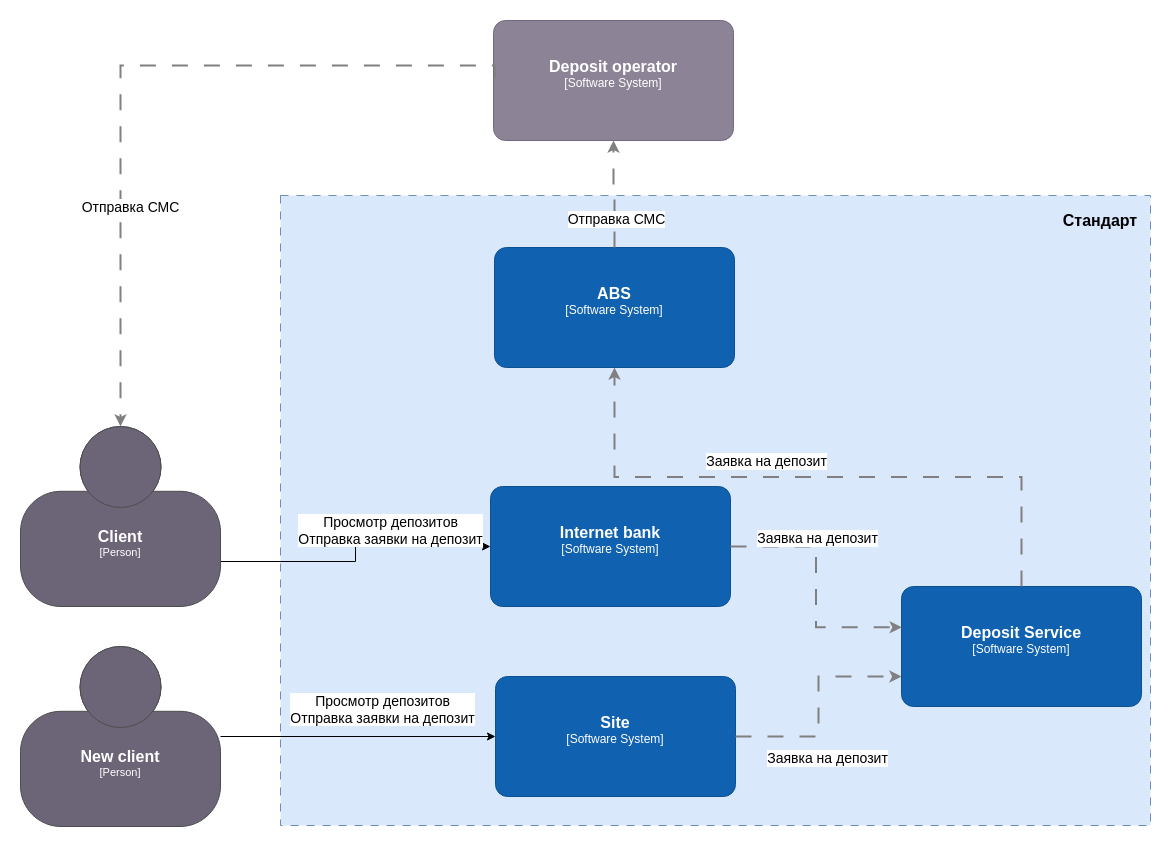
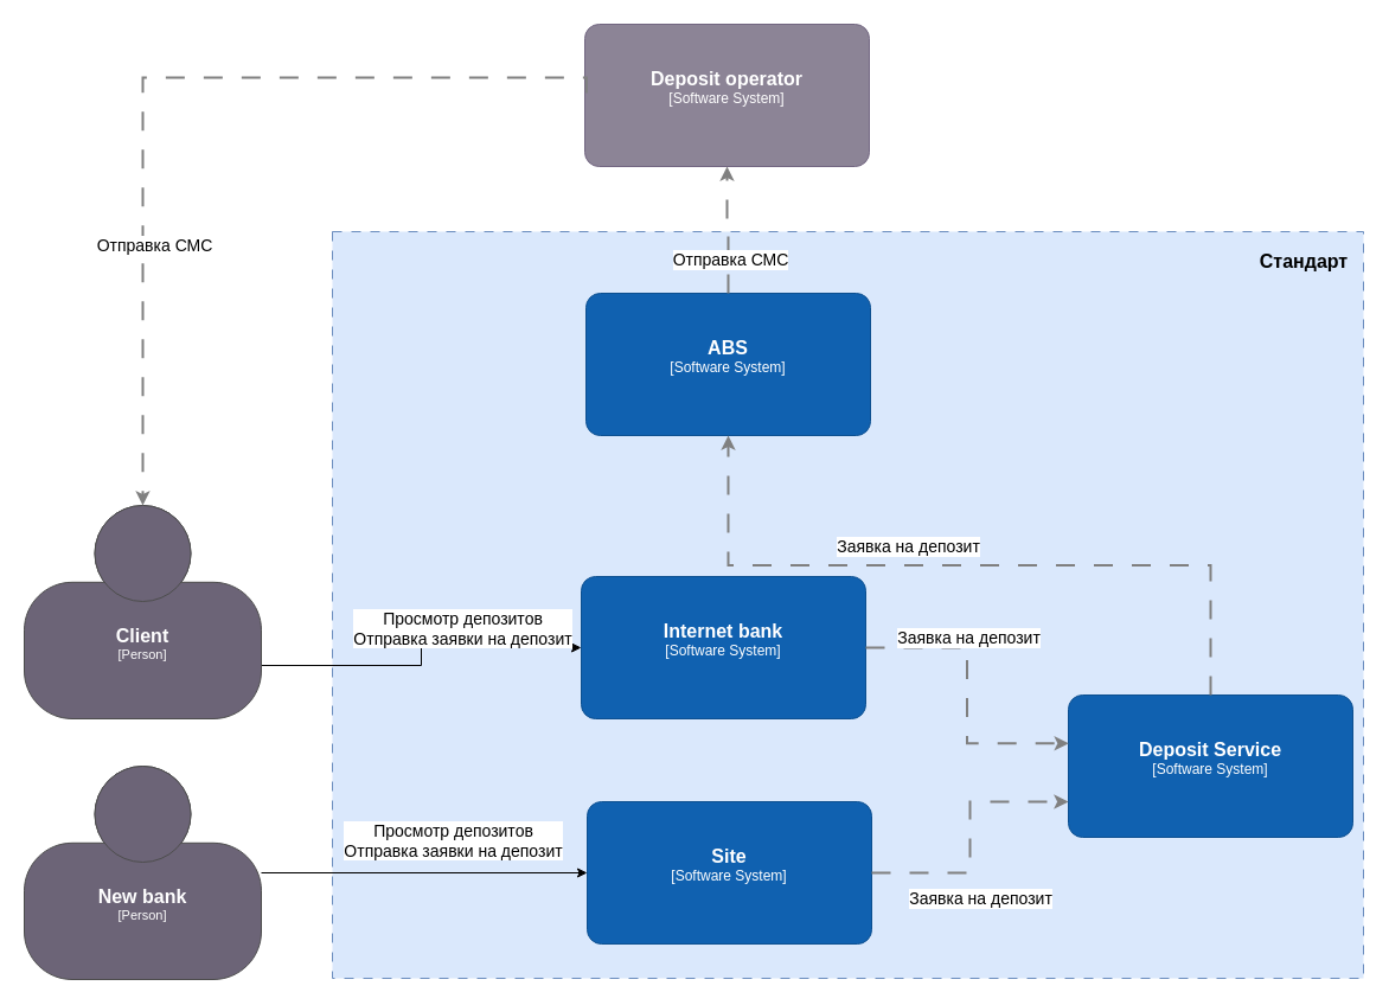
- <mxCell id="17" value="&lt;font style=&quot;font-size: 16px&quot;&gt;&lt;b&gt;New client&lt;/b&gt;&lt;/font&gt;&lt;div&gt;[Person]&lt;/div&gt;&lt;br&gt;&lt;div&gt;&lt;font style=&quot;font-size: 11px&quot;&gt;&lt;font color=&quot;#cccccc&quot;&gt;&lt;/font&gt;&lt;/div&gt;" style="html=1;fontSize=11;dashed=0;whiteSpace=wrap;fillColor=#6C6477;strokeColor=#4D4D4D;fontColor=#ffffff;shape=mxgraph.c4.person2;align=center;metaEdit=1;points=[[0.5,0,0],[1,0.5,0],[1,0.75,0],[0.75,1,0],[0.5,1,0],[0.25,1,0],[0,0.75,0],[0,0.5,0]];resizable=0;" parent="1" vertex="1"><mxGeometry x="20" y="646" width="200" height="180" as="geometry" /></mxCell>
+ <mxCell id="17" value="&lt;font style=&quot;font-size: 16px&quot;&gt;&lt;b&gt;New bank&lt;/b&gt;&lt;/font&gt;&lt;div&gt;[Person]&lt;/div&gt;&lt;br&gt;&lt;div&gt;&lt;font style=&quot;font-size: 11px&quot;&gt;&lt;font color=&quot;#cccccc&quot;&gt;&lt;/font&gt;&lt;/div&gt;" style="html=1;fontSize=11;dashed=0;whiteSpace=wrap;fillColor=#6C6477;strokeColor=#4D4D4D;fontColor=#ffffff;shape=mxgraph.c4.person2;align=center;metaEdit=1;points=[[0.5,0,0],[1,0.5,0],[1,0.75,0],[0.75,1,0],[0.5,1,0],[0.25,1,0],[0,0.75,0],[0,0.5,0]];resizable=0;" parent="1" vertex="1"><mxGeometry x="20" y="646" width="200" height="180" as="geometry" /></mxCell>
